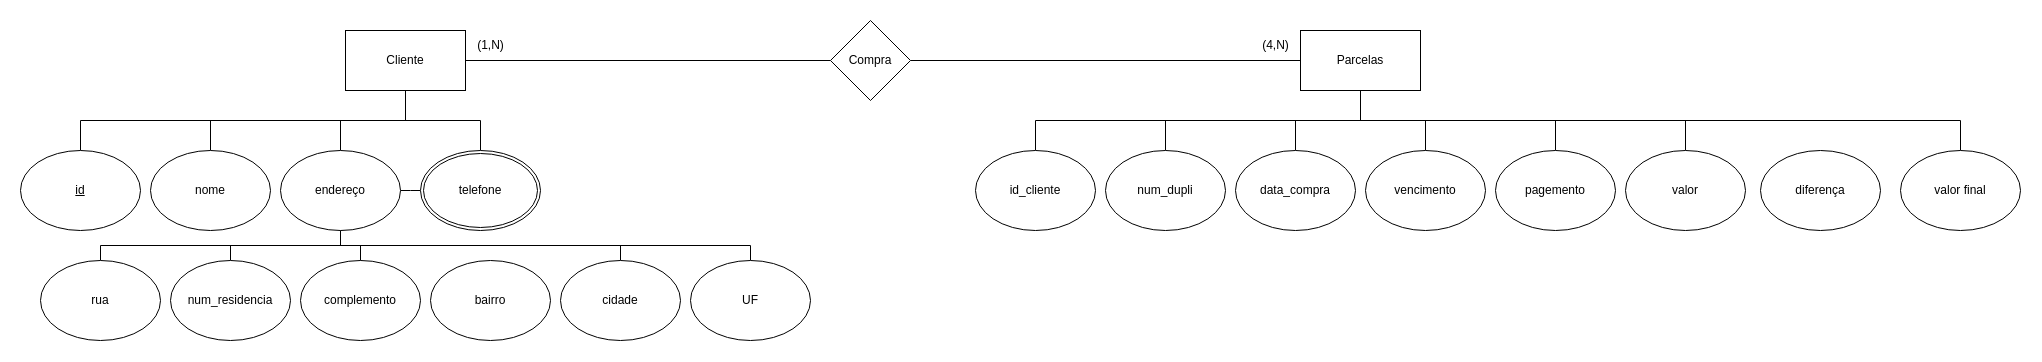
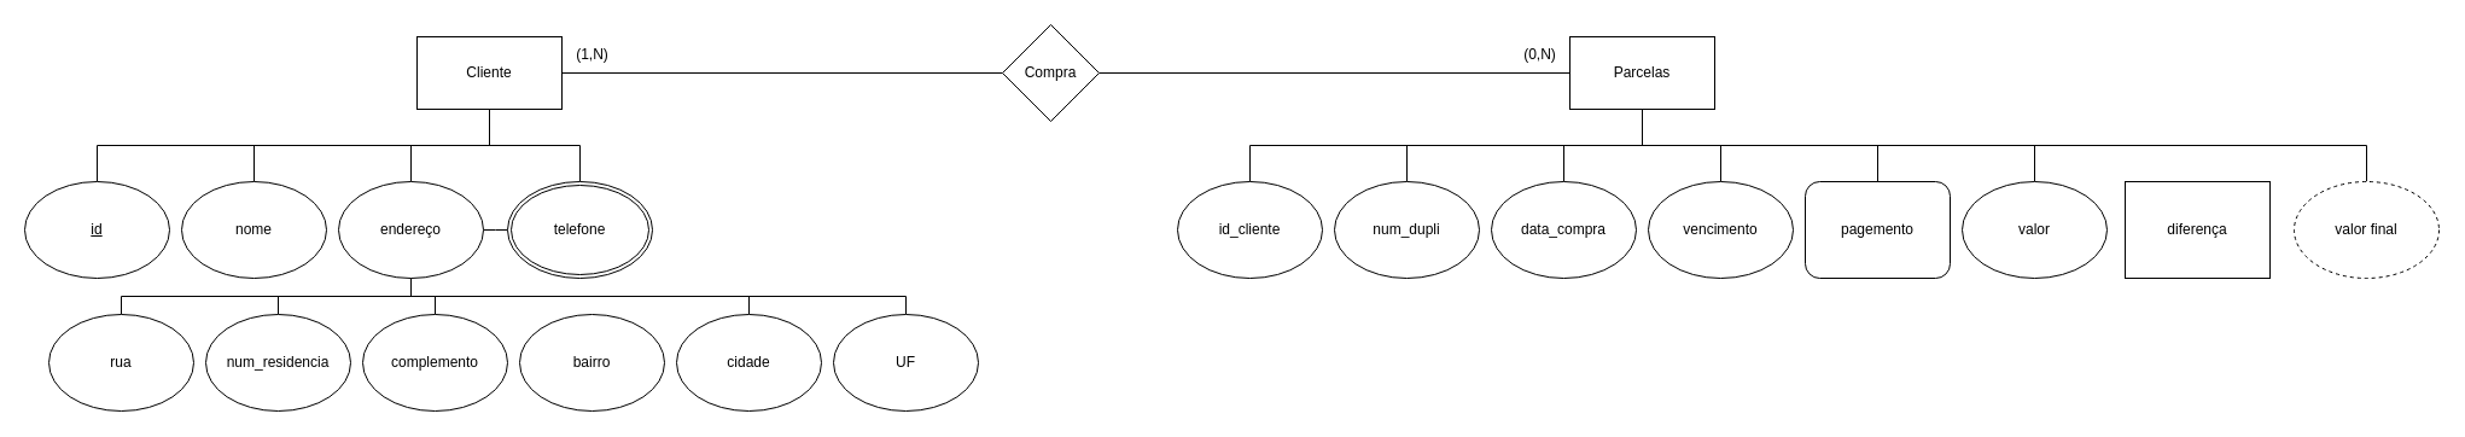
- <mxCell id="43" value="(4,N)" style="text;html=1;align=center;verticalAlign=middle;resizable=0;points=[];autosize=1;strokeColor=none;fillColor=none;" vertex="1" parent="1"><mxGeometry x="1250" y="30" width="50" height="30" as="geometry" /></mxCell>
+ <mxCell id="43" value="(0,N)" style="text;html=1;align=center;verticalAlign=middle;resizable=0;points=[];autosize=1;strokeColor=none;fillColor=none;" vertex="1" parent="1"><mxGeometry x="1250" y="30" width="50" height="30" as="geometry" /></mxCell>
- <mxCell id="36" value="pagemento" style="ellipse;whiteSpace=wrap;html=1;" vertex="1" parent="1"><mxGeometry x="1495" y="150" width="120" height="80" as="geometry" /></mxCell>
+ <mxCell id="36" value="pagemento" style="whiteSpace=wrap;html=1;rounded=1;" vertex="1" parent="1"><mxGeometry x="1495" y="150" width="120" height="80" as="geometry" /></mxCell>
- <mxCell id="41" value="diferença" style="ellipse;whiteSpace=wrap;html=1;" vertex="1" parent="1"><mxGeometry x="1760" y="150" width="120" height="80" as="geometry" /></mxCell>
+ <mxCell id="41" value="diferença" style="whiteSpace=wrap;html=1;rounded=0;" vertex="1" parent="1"><mxGeometry x="1760" y="150" width="120" height="80" as="geometry" /></mxCell>
- <mxCell id="42" value="valor final" style="ellipse;whiteSpace=wrap;html=1;dashed=0;" vertex="1" parent="1"><mxGeometry x="1900" y="150" width="120" height="80" as="geometry" /></mxCell>
+ <mxCell id="42" value="valor final" style="ellipse;whiteSpace=wrap;html=1;dashed=1;" vertex="1" parent="1"><mxGeometry x="1900" y="150" width="120" height="80" as="geometry" /></mxCell>
